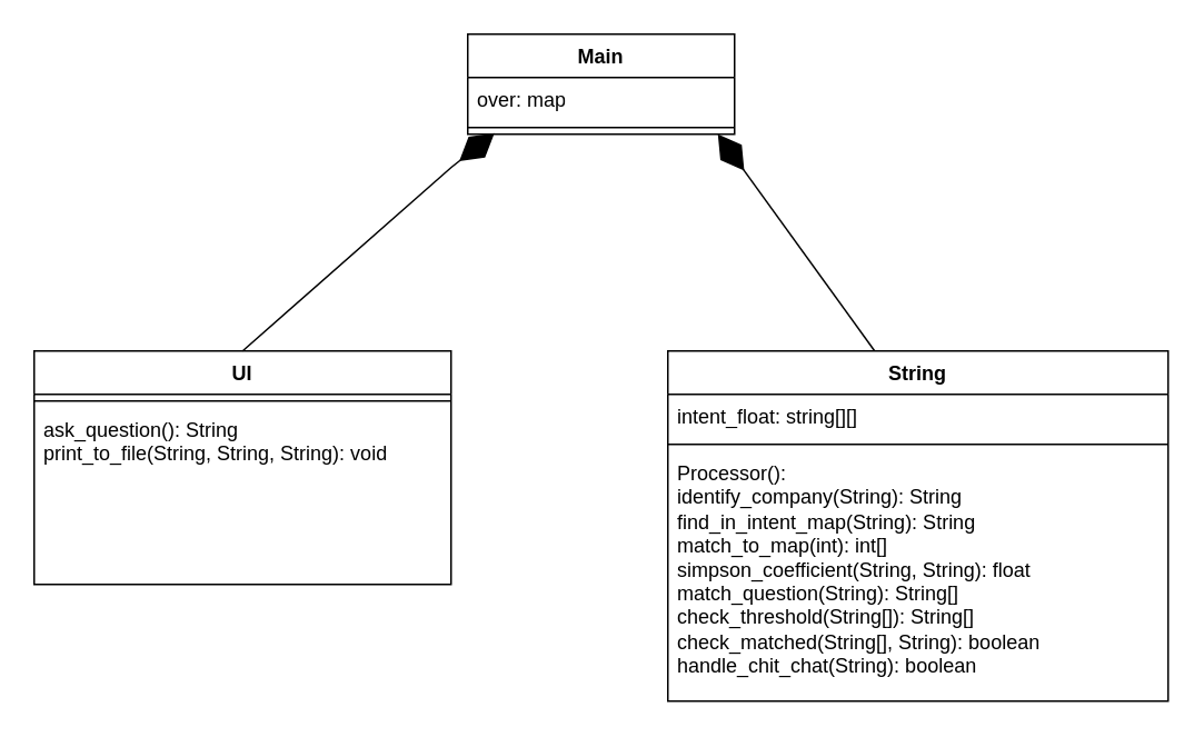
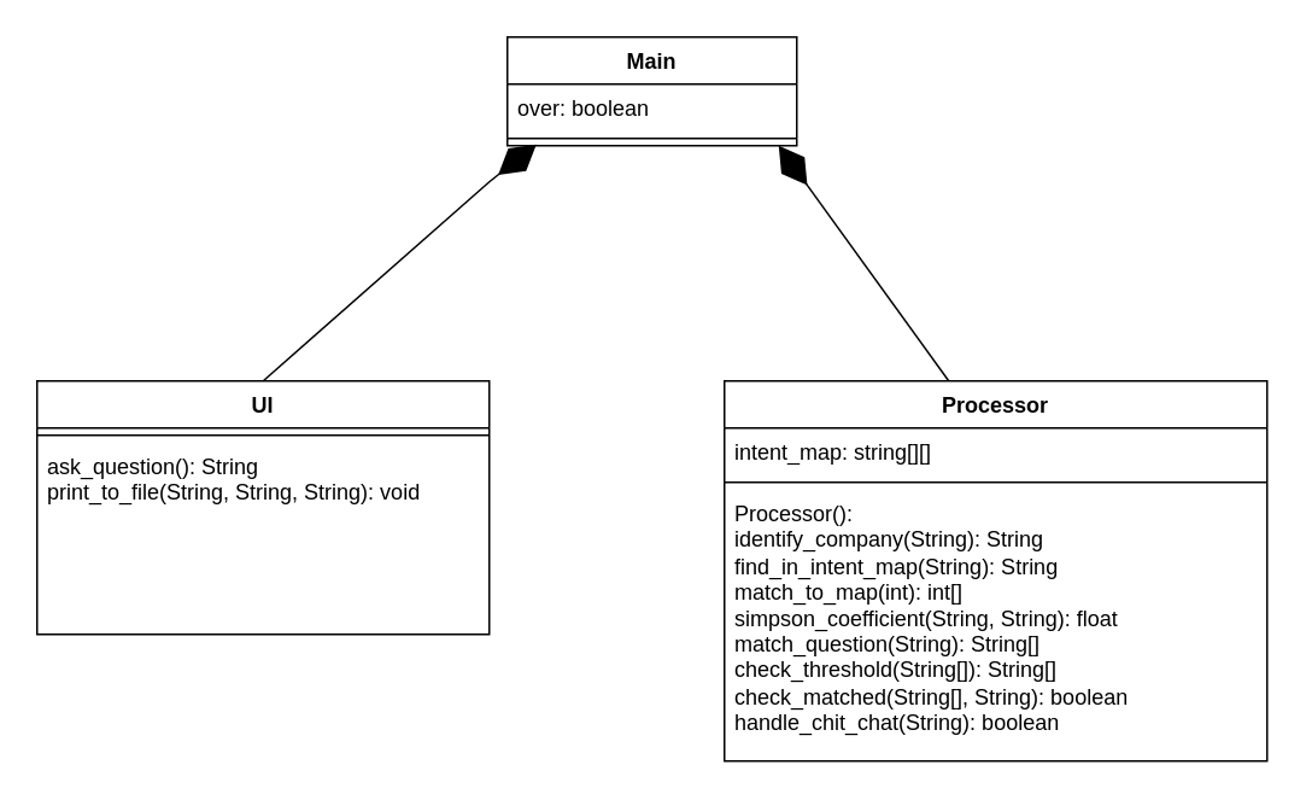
- <mxCell id="6" value="over: map" style="text;strokeColor=none;fillColor=none;align=left;verticalAlign=top;spacingLeft=4;spacingRight=4;overflow=hidden;rotatable=0;points=[[0,0.5],[1,0.5]];portConstraint=eastwest;whiteSpace=wrap;html=1;" vertex="1" parent="5"><mxGeometry y="26" width="160" height="26" as="geometry" /></mxCell>
+ <mxCell id="6" value="over: boolean" style="text;strokeColor=none;fillColor=none;align=left;verticalAlign=top;spacingLeft=4;spacingRight=4;overflow=hidden;rotatable=0;points=[[0,0.5],[1,0.5]];portConstraint=eastwest;whiteSpace=wrap;html=1;" vertex="1" parent="5"><mxGeometry y="26" width="160" height="26" as="geometry" /></mxCell>
- <mxCell id="10" value="String" style="swimlane;fontStyle=1;align=center;verticalAlign=top;childLayout=stackLayout;horizontal=1;startSize=26;horizontalStack=0;resizeParent=1;resizeParentMax=0;resizeLast=0;collapsible=1;marginBottom=0;whiteSpace=wrap;html=1;" vertex="1" parent="1"><mxGeometry x="400" y="210" width="300" height="210" as="geometry" /></mxCell>
+ <mxCell id="10" value="Processor" style="swimlane;fontStyle=1;align=center;verticalAlign=top;childLayout=stackLayout;horizontal=1;startSize=26;horizontalStack=0;resizeParent=1;resizeParentMax=0;resizeLast=0;collapsible=1;marginBottom=0;whiteSpace=wrap;html=1;" vertex="1" parent="1"><mxGeometry x="400" y="210" width="300" height="210" as="geometry" /></mxCell>
- <mxCell id="11" value="intent_float: string[][]" style="text;strokeColor=none;fillColor=none;align=left;verticalAlign=top;spacingLeft=4;spacingRight=4;overflow=hidden;rotatable=0;points=[[0,0.5],[1,0.5]];portConstraint=eastwest;whiteSpace=wrap;html=1;" vertex="1" parent="10"><mxGeometry y="26" width="300" height="26" as="geometry" /></mxCell>
+ <mxCell id="11" value="intent_map: string[][]" style="text;strokeColor=none;fillColor=none;align=left;verticalAlign=top;spacingLeft=4;spacingRight=4;overflow=hidden;rotatable=0;points=[[0,0.5],[1,0.5]];portConstraint=eastwest;whiteSpace=wrap;html=1;" vertex="1" parent="10"><mxGeometry y="26" width="300" height="26" as="geometry" /></mxCell>
